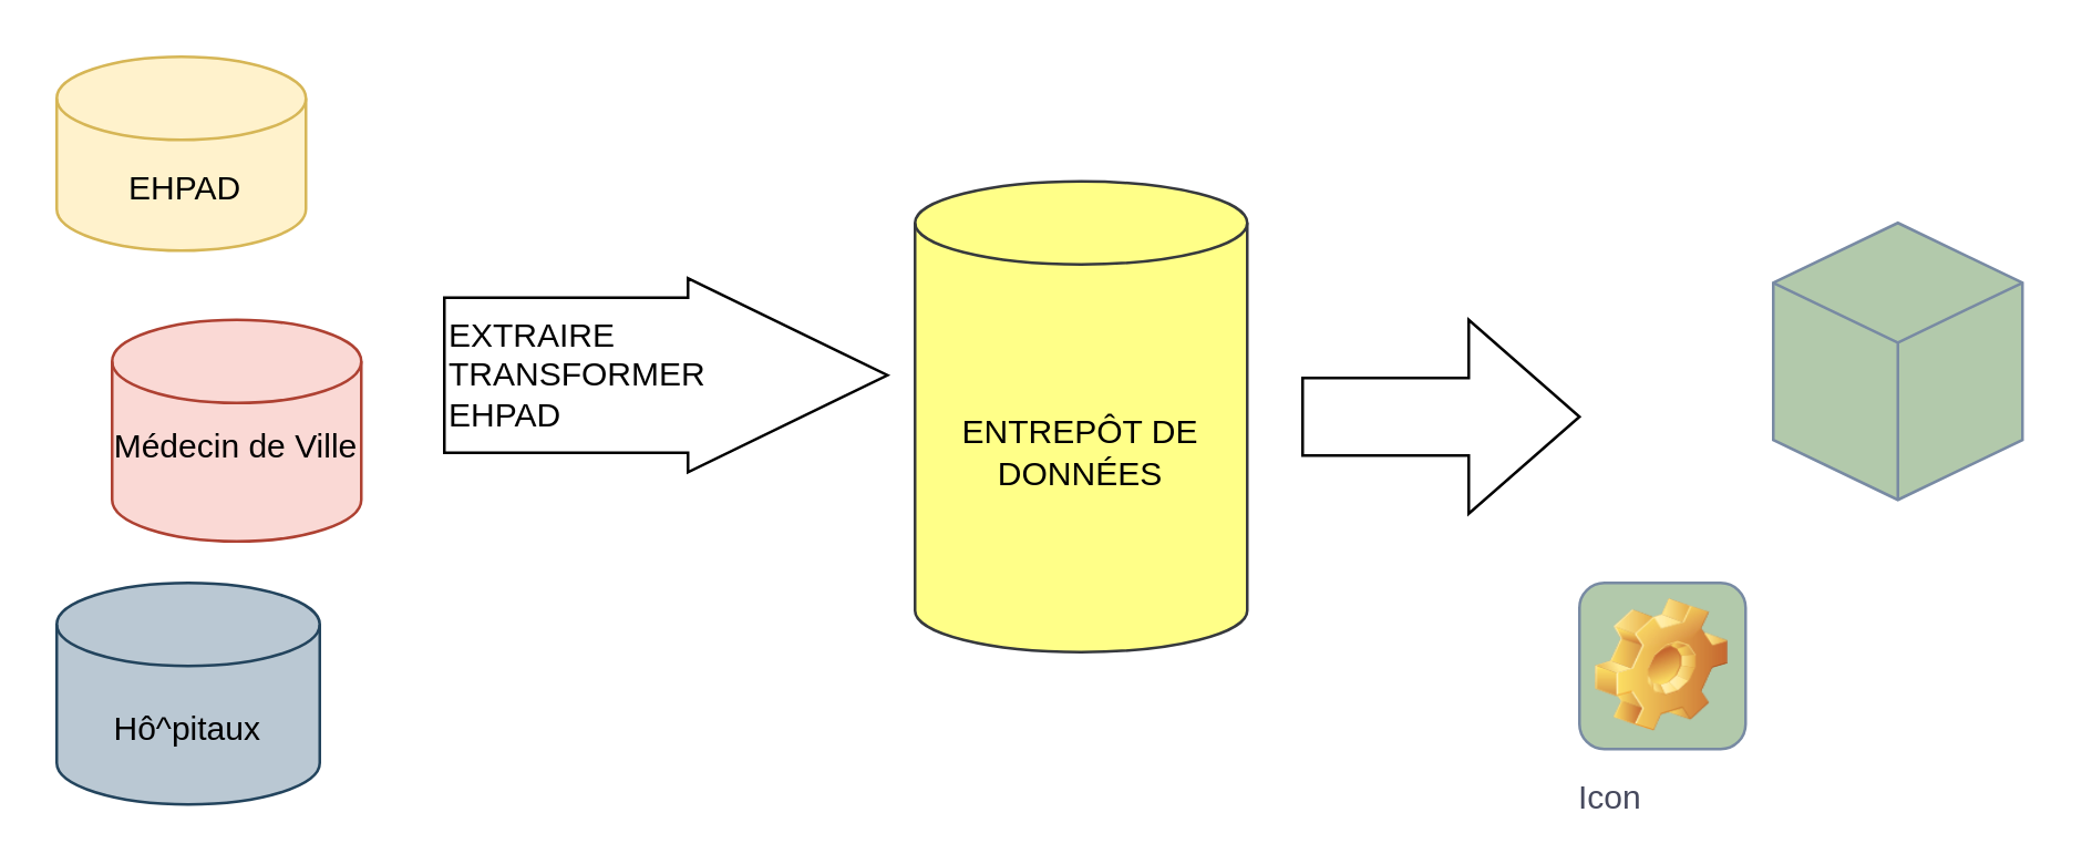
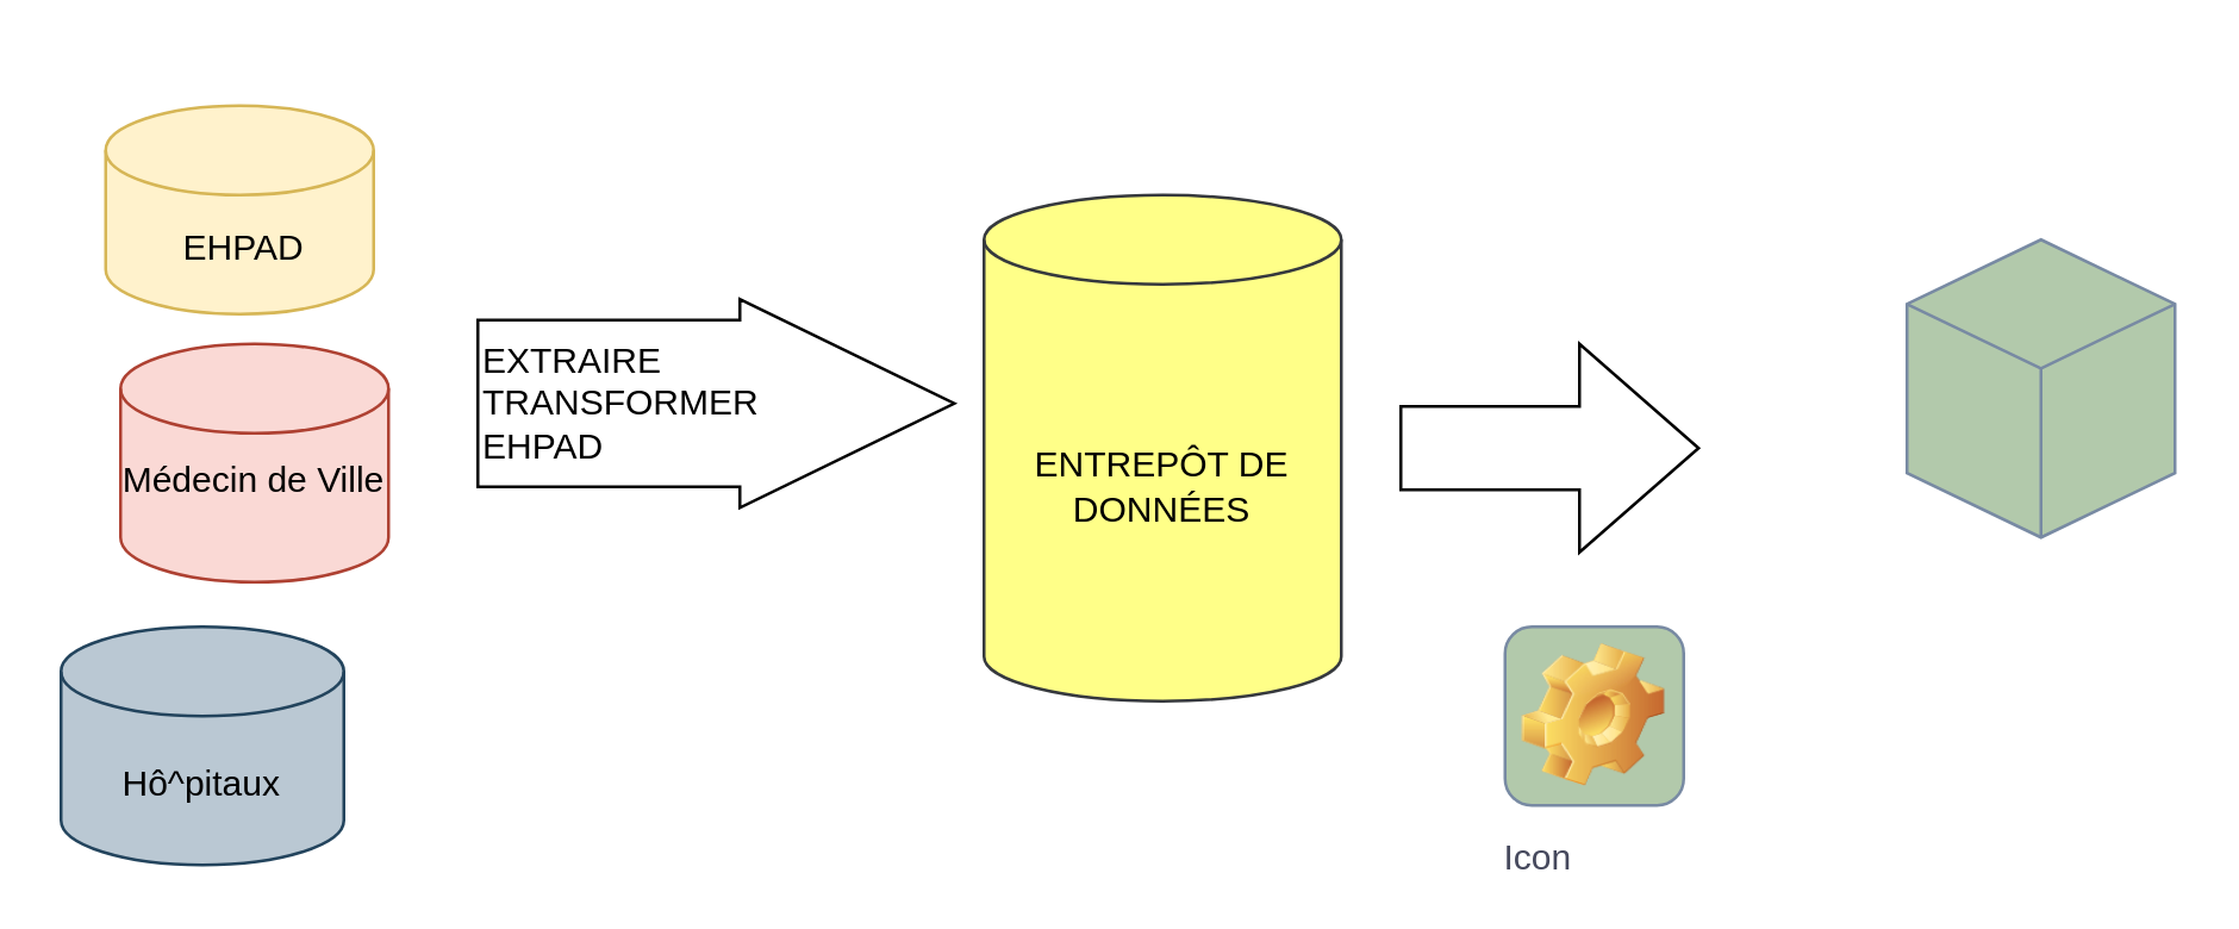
- <mxCell id="4" value="&amp;nbsp;EHPAD" style="shape=cylinder3;whiteSpace=wrap;html=1;boundedLbl=1;backgroundOutline=1;size=15;labelBorderColor=none;fillColor=#fff2cc;strokeColor=#d6b656;" vertex="1" parent="1"><mxGeometry x="20" y="20" width="90" height="70" as="geometry" /></mxCell>
+ <mxCell id="4" value="&amp;nbsp;EHPAD" style="shape=cylinder3;whiteSpace=wrap;html=1;boundedLbl=1;backgroundOutline=1;size=15;labelBorderColor=none;fillColor=#fff2cc;strokeColor=#d6b656;" vertex="1" parent="1"><mxGeometry x="35" y="35" width="90" height="70" as="geometry" /></mxCell>
- <mxCell id="10" value="Icon" style="icon;html=1;image=img/clipart/Gear_128x128.png;align=left;fillColor=#B2C9AB;strokeColor=#788AA3;fontColor=#46495D;" vertex="1" parent="1"><mxGeometry x="570" y="210" width="60" height="60" as="geometry" /></mxCell>
+ <mxCell id="10" value="Icon" style="icon;html=1;image=img/clipart/Gear_128x128.png;align=left;fillColor=#B2C9AB;strokeColor=#788AA3;fontColor=#46495D;" vertex="1" parent="1"><mxGeometry x="505" y="210" width="60" height="60" as="geometry" /></mxCell>
